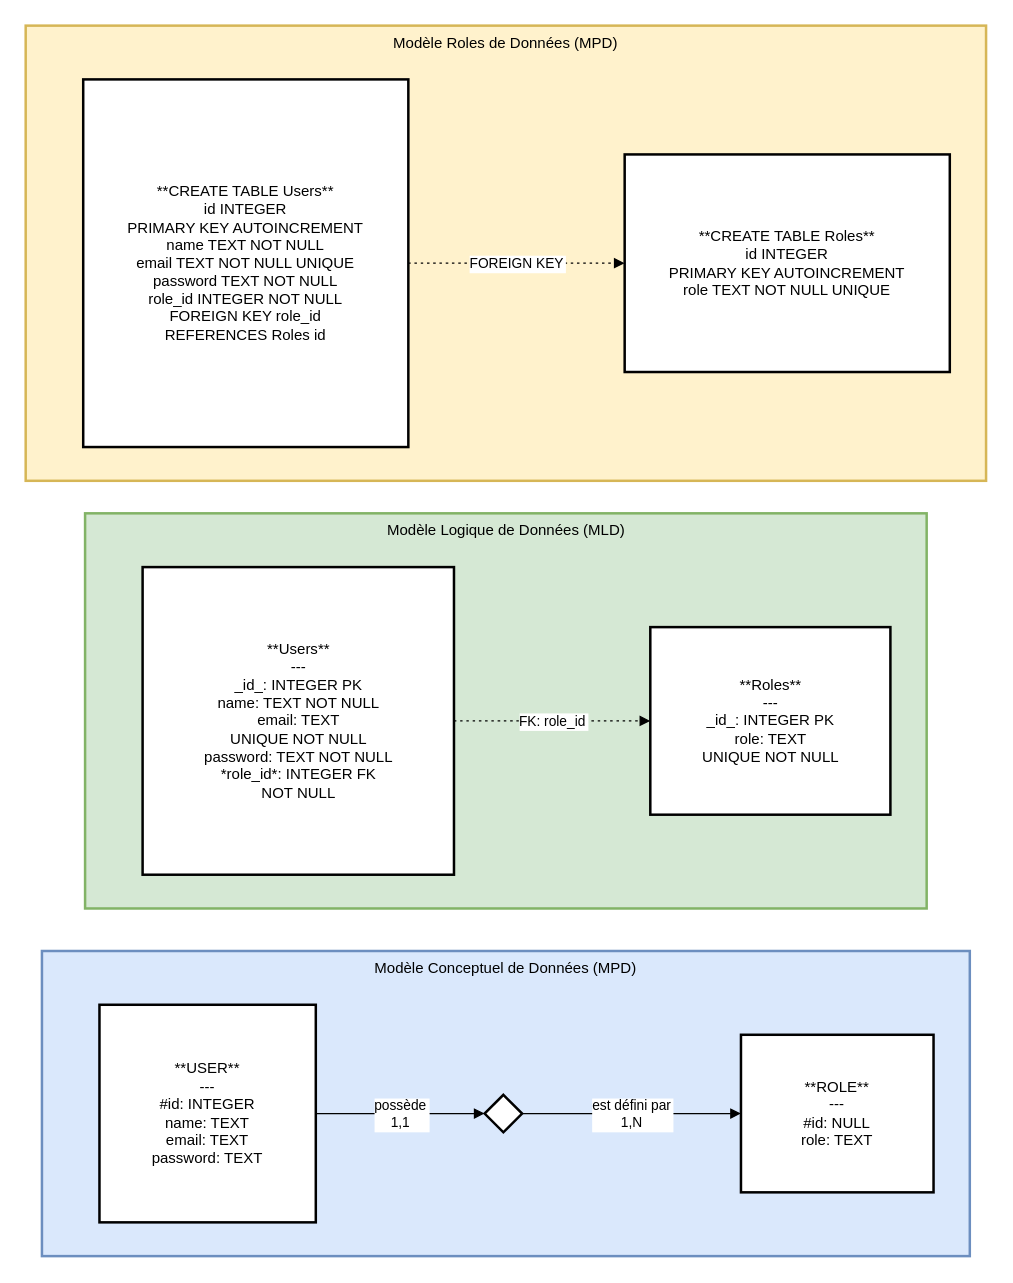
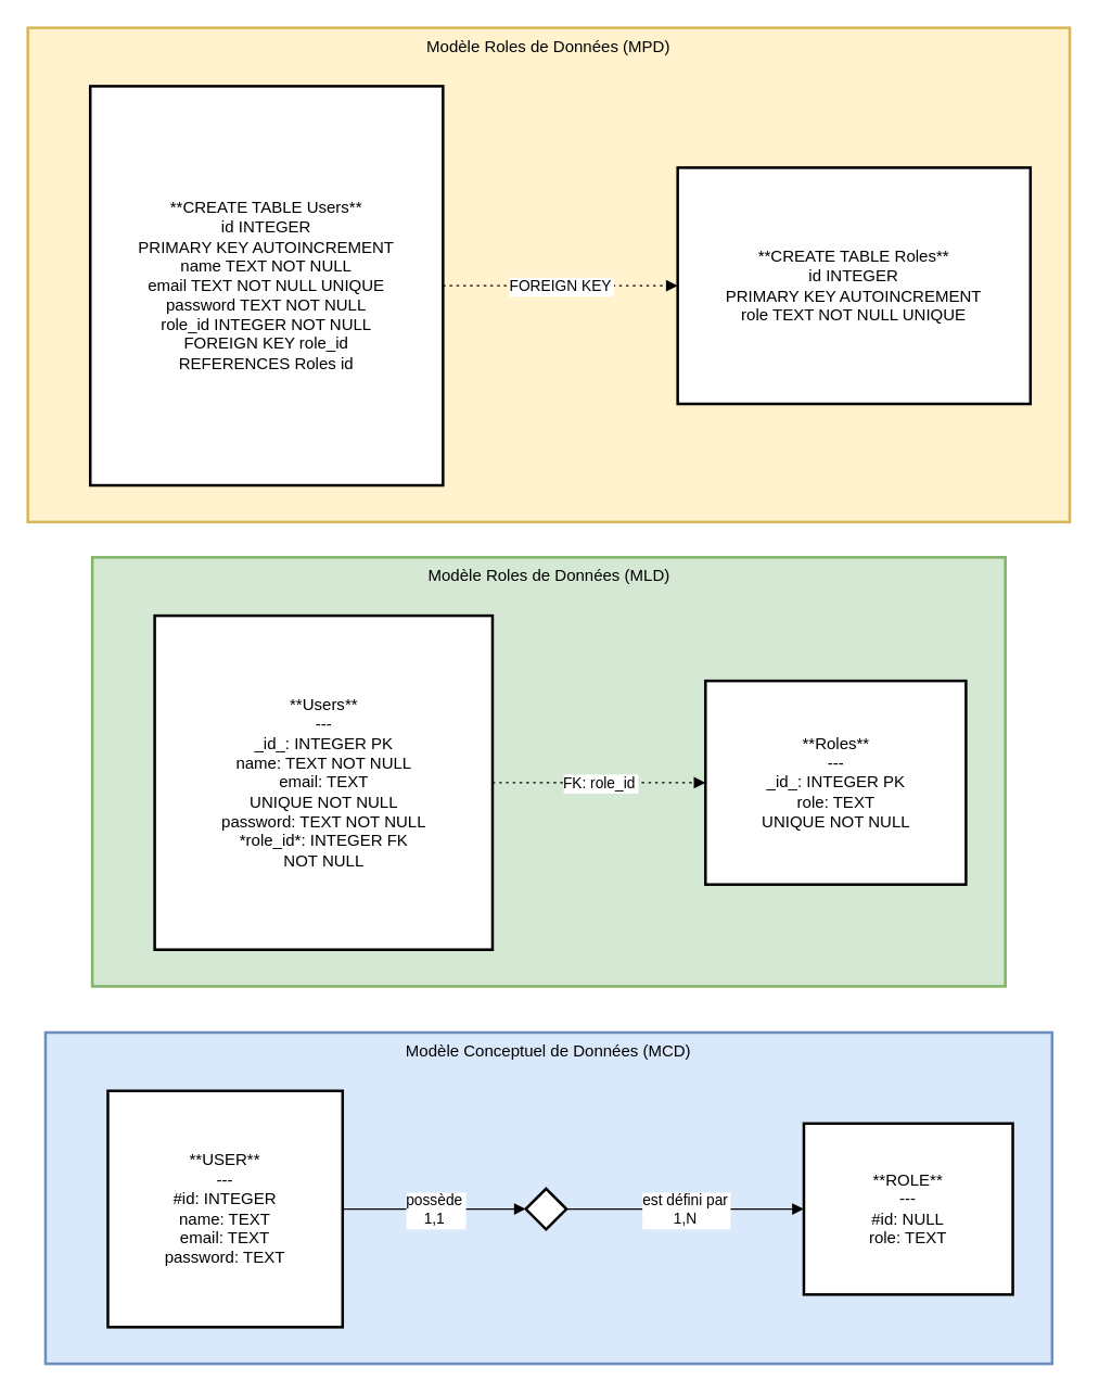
- <mxCell id="6" value="Modèle Logique de Données (MLD)" style="whiteSpace=wrap;strokeWidth=2;verticalAlign=top;fillColor=#d5e8d4;strokeColor=#82b366;" vertex="1" parent="1"><mxGeometry x="67.5" y="410" width="673" height="316" as="geometry" /></mxCell>
+ <mxCell id="6" value="Modèle Roles de Données (MLD)" style="whiteSpace=wrap;strokeWidth=2;verticalAlign=top;fillColor=#d5e8d4;strokeColor=#82b366;" vertex="1" parent="1"><mxGeometry x="67.5" y="410" width="673" height="316" as="geometry" /></mxCell>
- <mxCell id="10" value="Modèle Conceptuel de Données (MPD)" style="whiteSpace=wrap;strokeWidth=2;verticalAlign=top;fillColor=#dae8fc;strokeColor=#6c8ebf;" vertex="1" parent="1"><mxGeometry x="33" y="760" width="742" height="244" as="geometry" /></mxCell>
+ <mxCell id="10" value="Modèle Conceptuel de Données (MCD)" style="whiteSpace=wrap;strokeWidth=2;verticalAlign=top;fillColor=#dae8fc;strokeColor=#6c8ebf;" vertex="1" parent="1"><mxGeometry x="33" y="760" width="742" height="244" as="geometry" /></mxCell>
